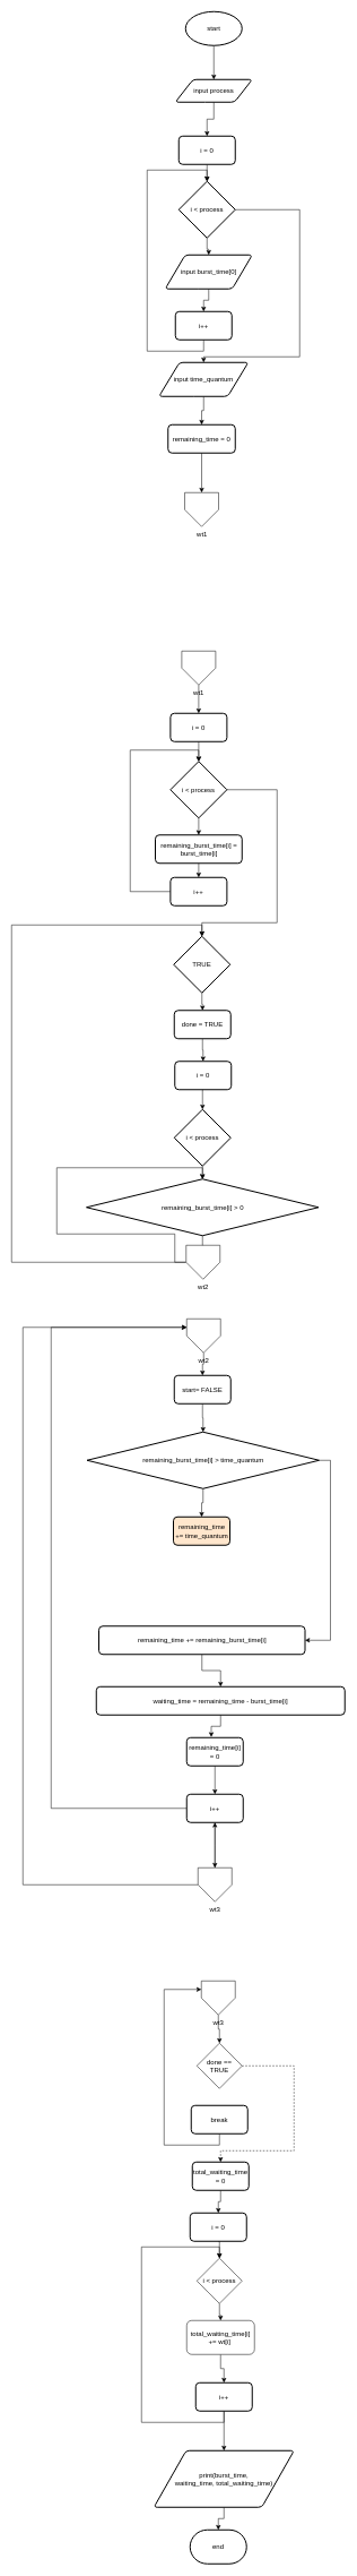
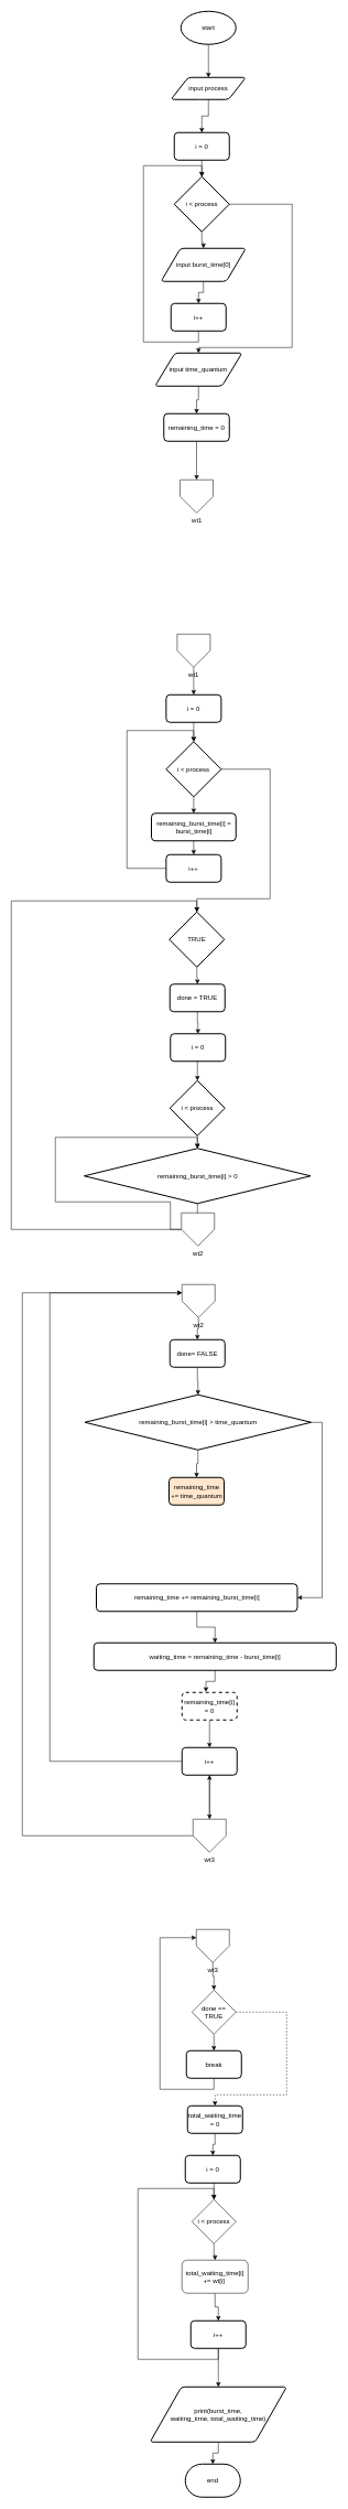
- <mxCell id="47" value="start= FALSE" style="rounded=1;whiteSpace=wrap;html=1;absoluteArcSize=1;arcSize=14;strokeWidth=2;" parent="1" vertex="1"><mxGeometry x="308" y="2430" width="100" height="50" as="geometry" /></mxCell>
+ <mxCell id="47" value="done= FALSE" style="rounded=1;whiteSpace=wrap;html=1;absoluteArcSize=1;arcSize=14;strokeWidth=2;" parent="1" vertex="1"><mxGeometry x="308" y="2430" width="100" height="50" as="geometry" /></mxCell>
- <mxCell id="57" value="remaining_time[i] = 0" style="rounded=1;whiteSpace=wrap;html=1;absoluteArcSize=1;arcSize=14;strokeWidth=2;" parent="1" vertex="1"><mxGeometry x="330" y="3070" width="100" height="50" as="geometry" /></mxCell>
+ <mxCell id="57" value="remaining_time[i] = 0" style="rounded=1;whiteSpace=wrap;html=1;absoluteArcSize=1;arcSize=14;strokeWidth=2;dashed=1;" parent="1" vertex="1"><mxGeometry x="330" y="3070" width="100" height="50" as="geometry" /></mxCell>
+ <mxCell id="66" style="edgeStyle=orthogonalEdgeStyle;rounded=0;orthogonalLoop=1;jettySize=auto;html=1;exitX=0.5;exitY=1;exitDx=0;exitDy=0;entryX=0.5;entryY=0;entryDx=0;entryDy=0;" edge="1" parent="1" source="68" target="70"><mxGeometry relative="1" as="geometry" /></mxCell>
